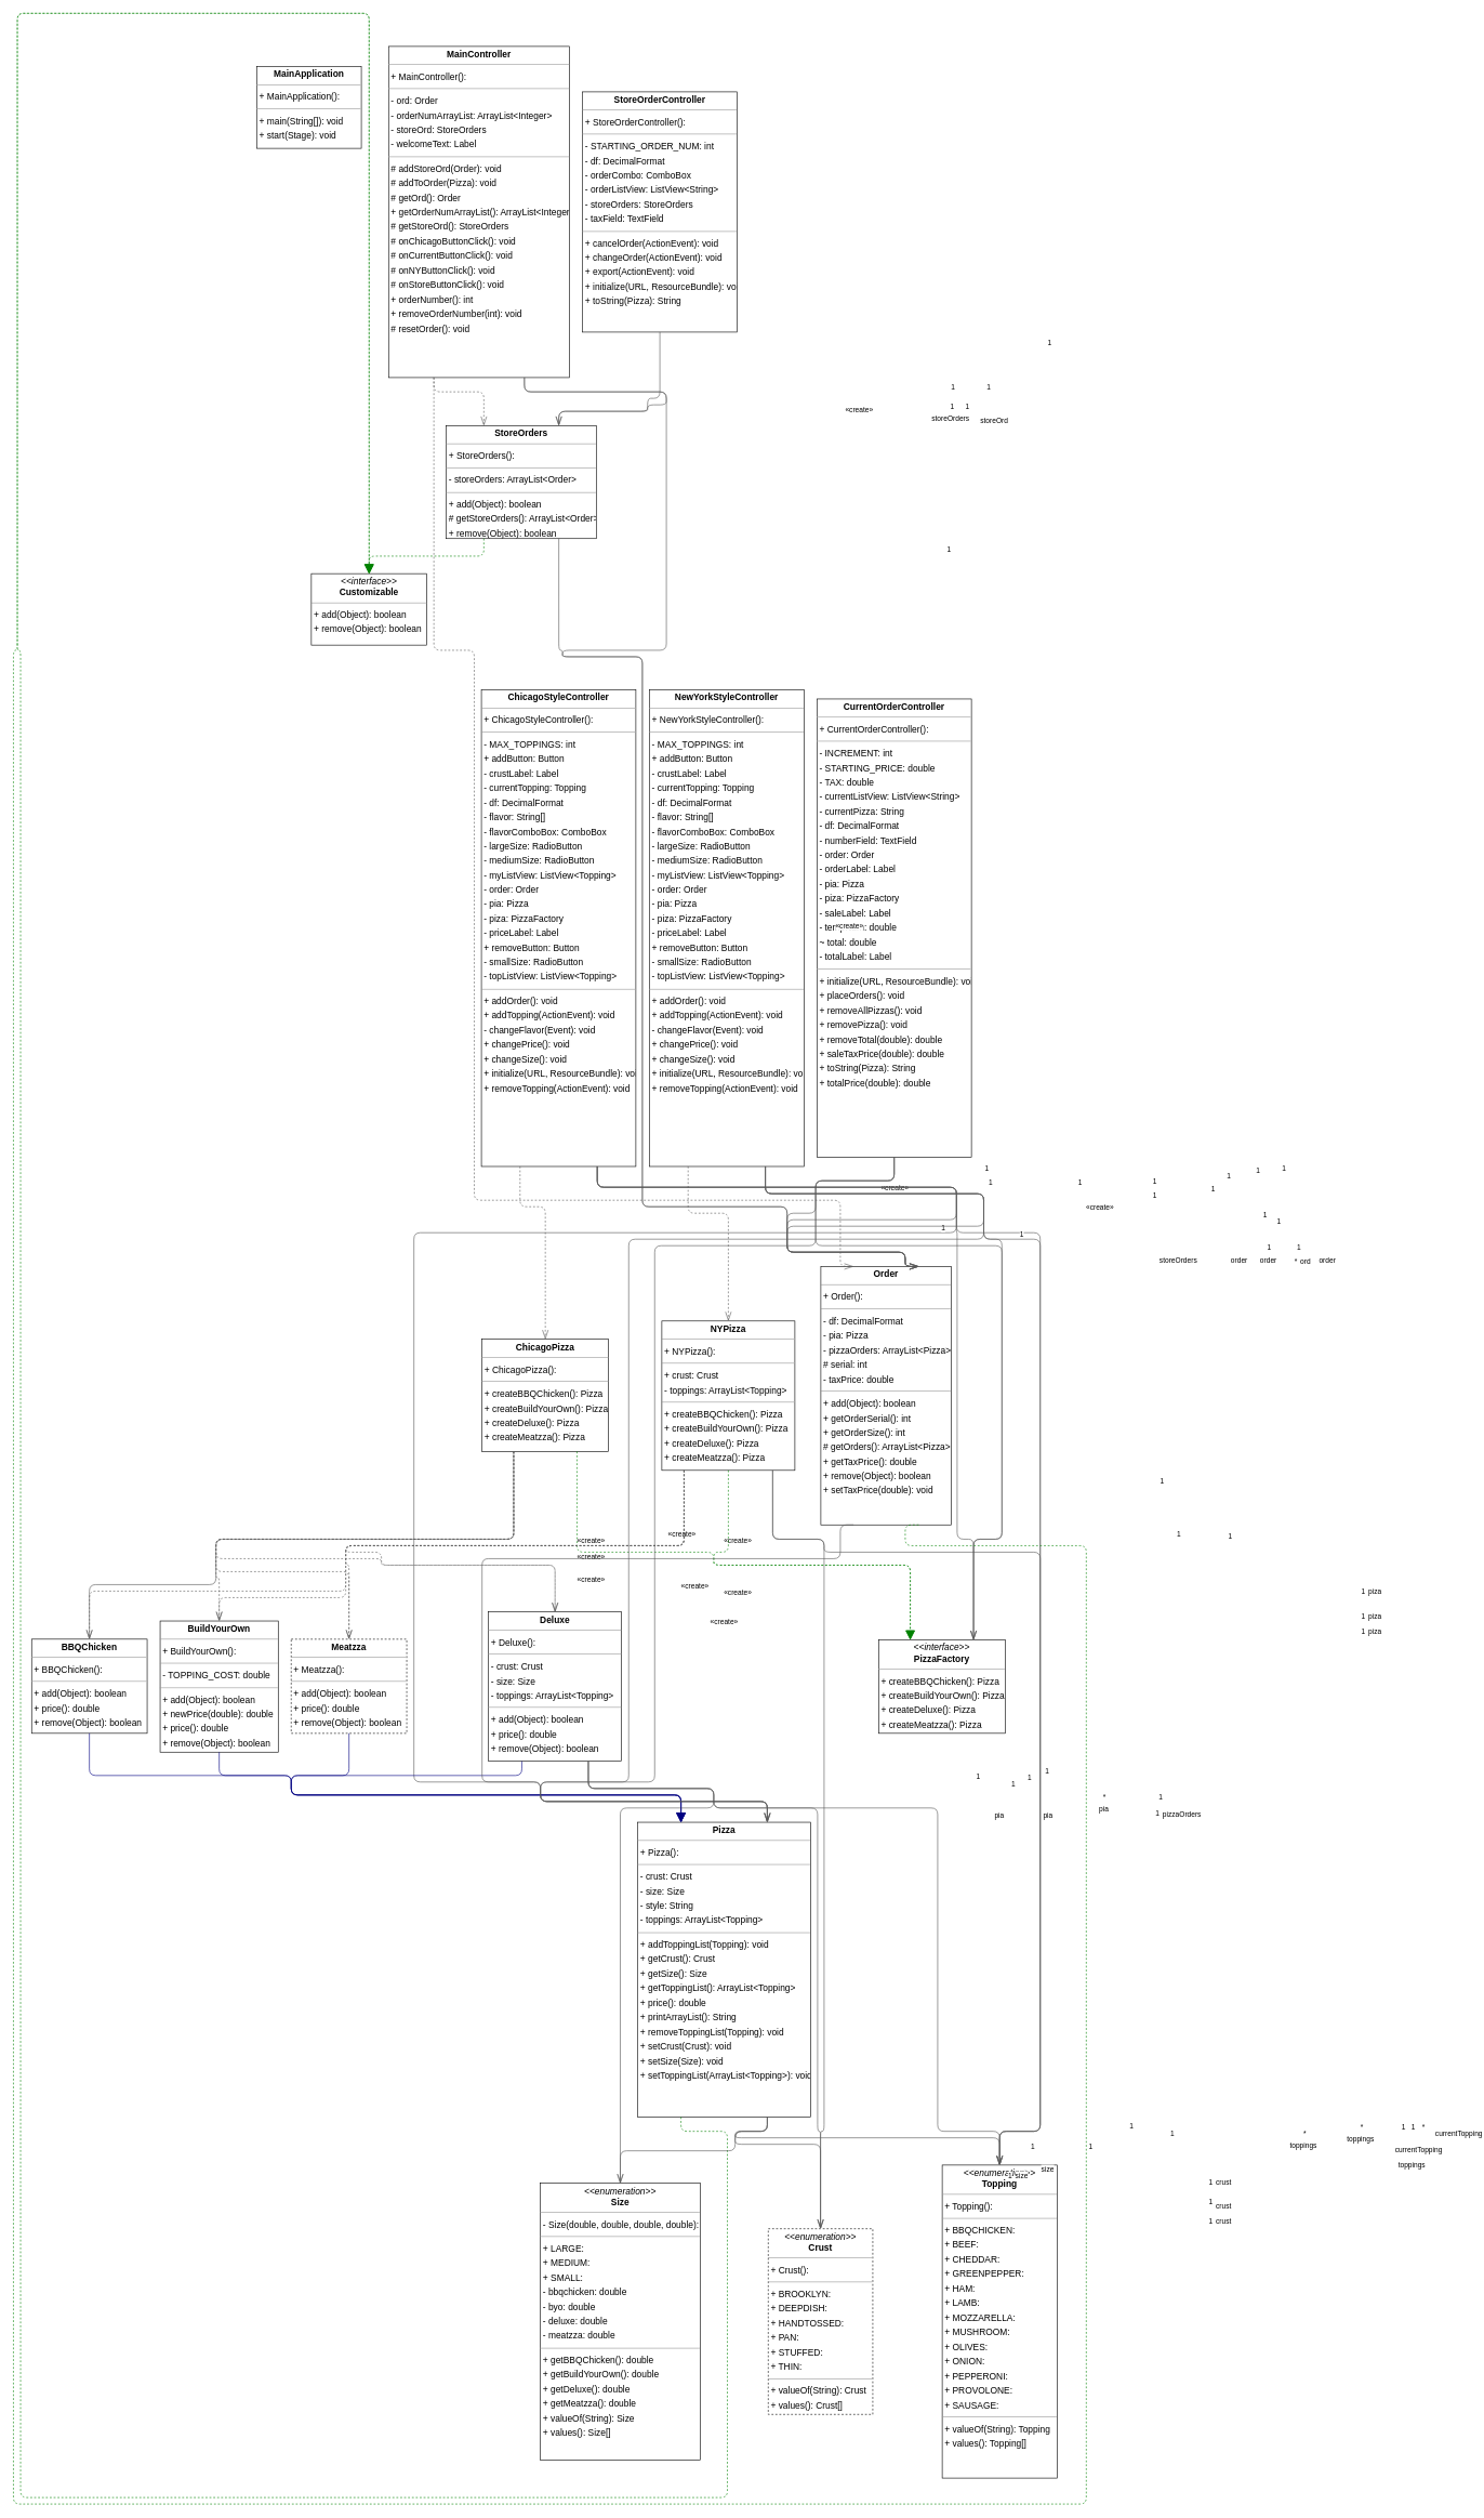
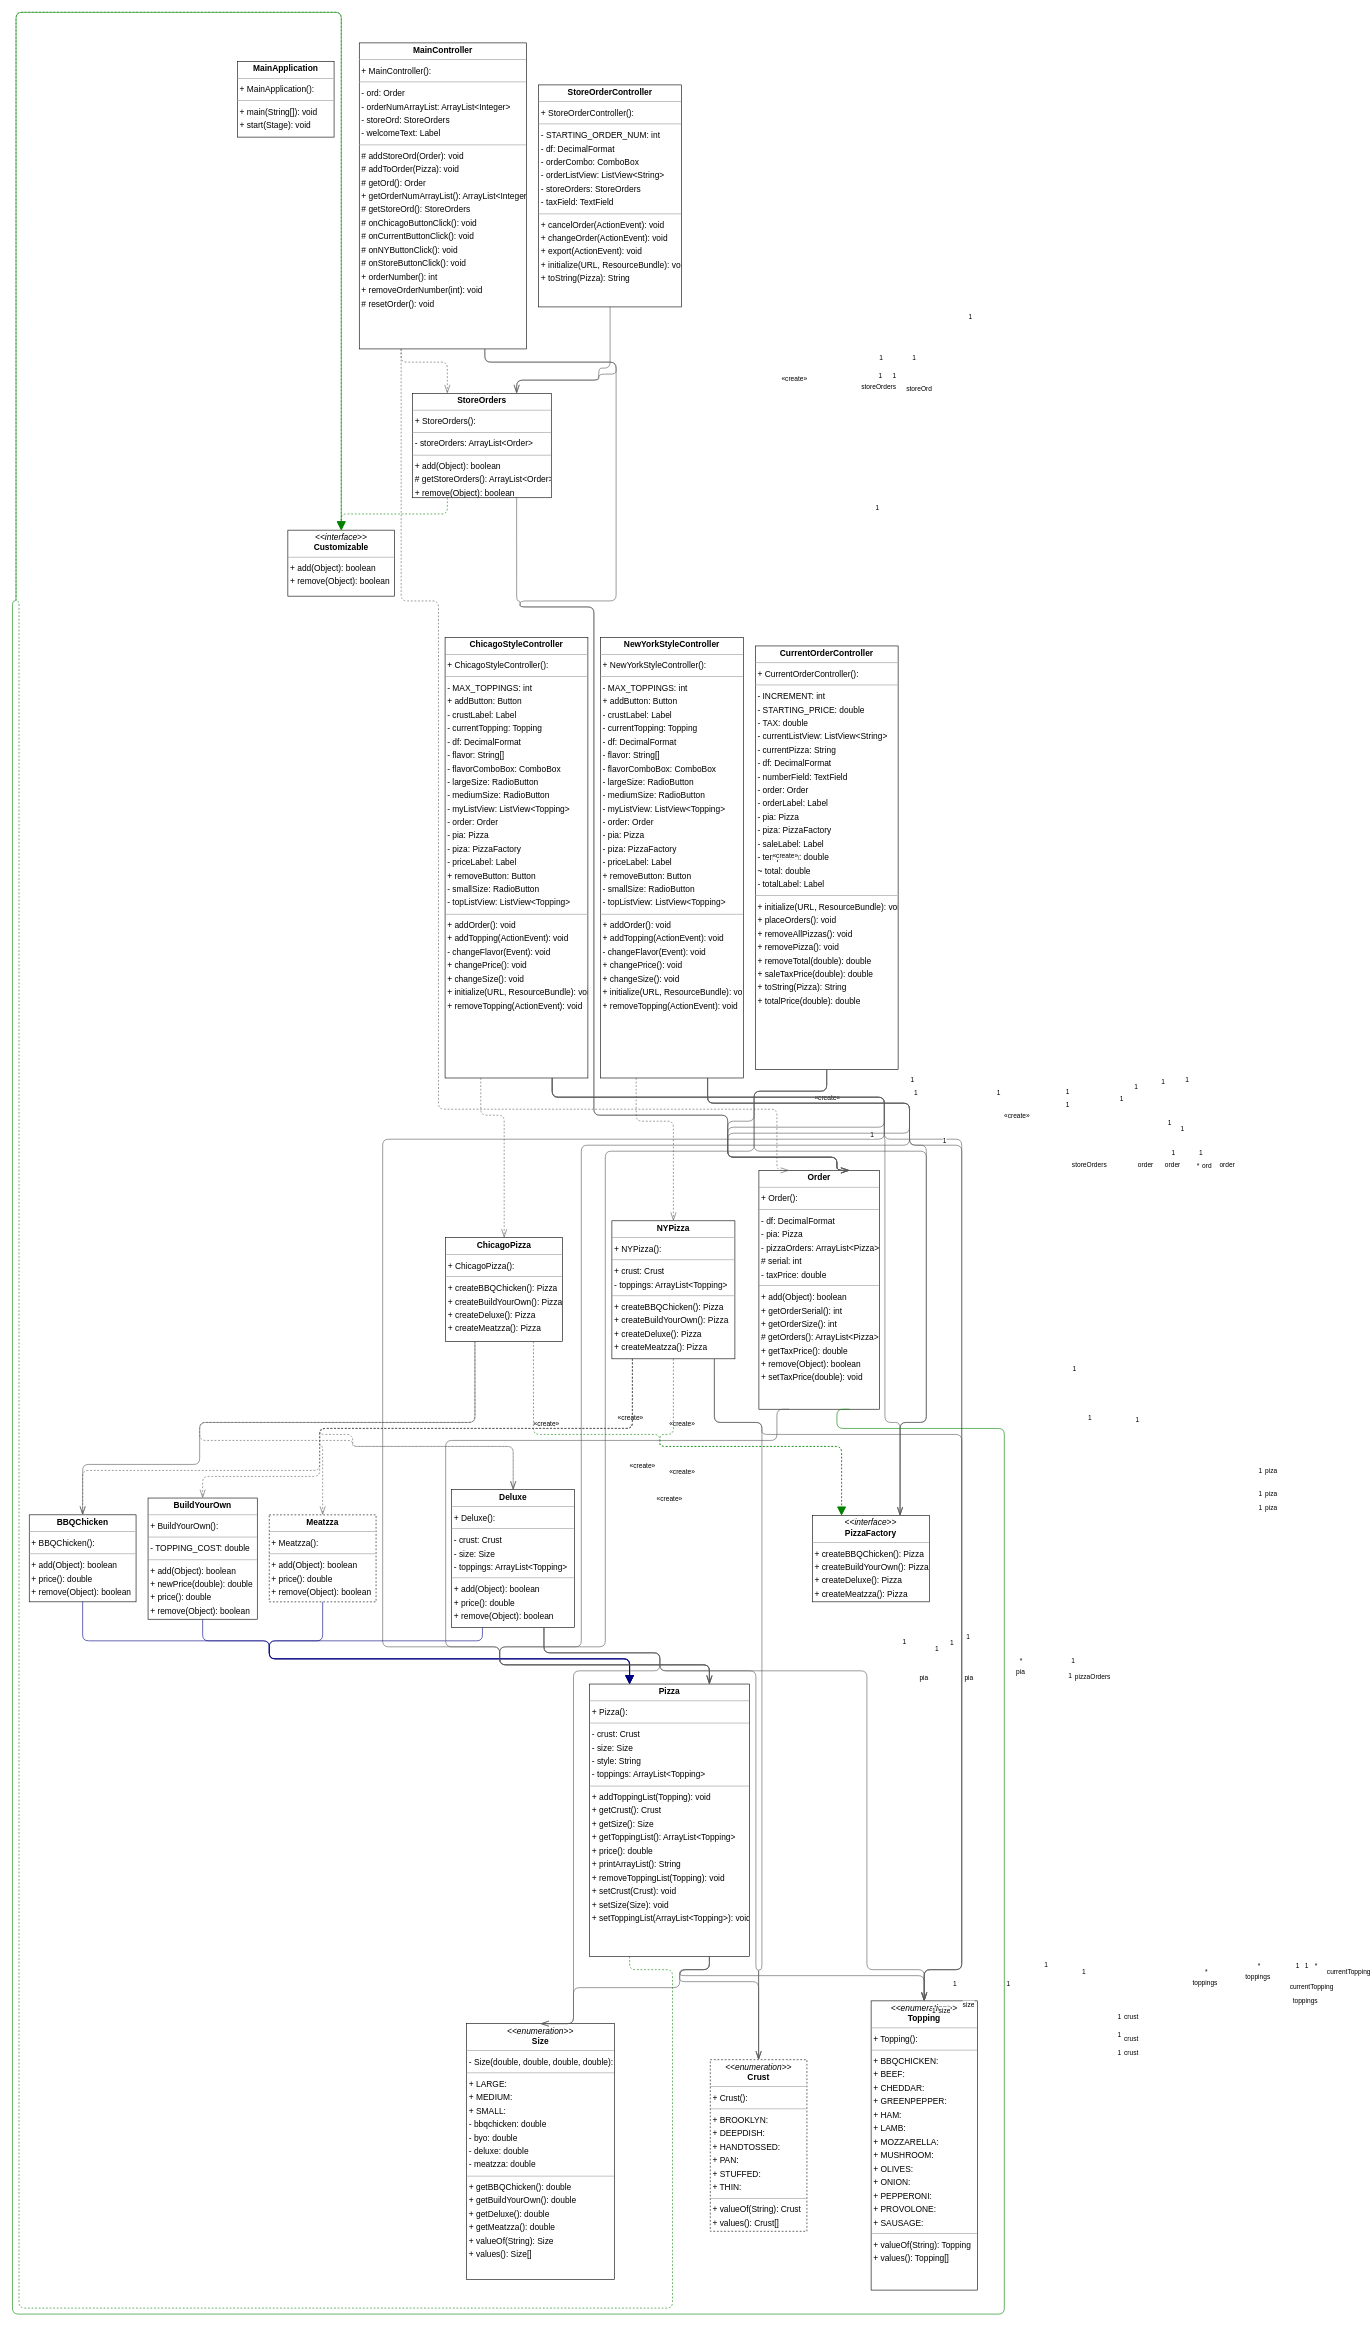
- <mxCell id="30" value="" style="html=1;rounded=1;edgeStyle=orthogonalEdgeStyle;dashed=1;startArrow=none;endArrow=openThin;endSize=12;strokeColor=#595959;exitX=0.250;exitY=1.000;exitDx=0;exitDy=0;entryX=0.500;entryY=0.000;entryDx=0;entryDy=0;" parent="1" source="4" target="12" edge="1"><mxGeometry width="50" height="50" relative="1" as="geometry"><Array as="points"><mxPoint x="790" y="2370" /><mxPoint x="332" y="2370" /><mxPoint x="332" y="2420" /><mxPoint x="537" y="2420" /></Array></mxGeometry></mxCell>
- <mxCell id="31" value="«create»" style="edgeLabel;resizable=0;html=1;align=left;verticalAlign=top;strokeColor=default;" parent="30" vertex="1" connectable="0"><mxGeometry x="887" y="2384" as="geometry" /></mxCell>
- <mxCell id="26" value="" style="html=1;rounded=1;edgeStyle=orthogonalEdgeStyle;dashed=1;startArrow=none;endArrow=openThin;endSize=12;strokeColor=#595959;exitX=0.250;exitY=1.000;exitDx=0;exitDy=0;entryX=0.500;entryY=0.000;entryDx=0;entryDy=0;" parent="1" source="4" target="3" edge="1"><mxGeometry width="50" height="50" relative="1" as="geometry"><Array as="points"><mxPoint x="790" y="2370" /><mxPoint x="332" y="2370" /><mxPoint x="332" y="2430" /><mxPoint x="337" y="2430" /></Array></mxGeometry></mxCell>
- <mxCell id="27" value="«create»" style="edgeLabel;resizable=0;html=1;align=left;verticalAlign=top;strokeColor=default;" parent="26" vertex="1" connectable="0"><mxGeometry x="887" y="2419" as="geometry" /></mxCell>
- <mxCell id="18" value="&lt;p style=&quot;margin:0px;margin-top:4px;text-align:center;&quot;&gt;&lt;i&gt;&amp;lt;&amp;lt;enumeration&amp;gt;&amp;gt;&lt;/i&gt;&lt;br/&gt;&lt;b&gt;Size&lt;/b&gt;&lt;/p&gt;&lt;hr size=&quot;1&quot;/&gt;&lt;p style=&quot;margin:0 0 0 4px;line-height:1.6;&quot;&gt;- Size(double, double, double, double): &lt;/p&gt;&lt;hr size=&quot;1&quot;/&gt;&lt;p style=&quot;margin:0 0 0 4px;line-height:1.6;&quot;&gt;+ LARGE: &lt;br/&gt;+ MEDIUM: &lt;br/&gt;+ SMALL: &lt;br/&gt;- bbqchicken: double&lt;br/&gt;- byo: double&lt;br/&gt;- deluxe: double&lt;br/&gt;- meatzza: double&lt;/p&gt;&lt;hr size=&quot;1&quot;/&gt;&lt;p style=&quot;margin:0 0 0 4px;line-height:1.6;&quot;&gt;+ getBBQChicken(): double&lt;br/&gt;+ getBuildYourOwn(): double&lt;br/&gt;+ getDeluxe(): double&lt;br/&gt;+ getMeatzza(): double&lt;br/&gt;+ valueOf(String): Size&lt;br/&gt;+ values(): Size[]&lt;/p&gt;" style="verticalAlign=top;align=left;overflow=fill;fontSize=14;fontFamily=Helvetica;html=1;rounded=0;shadow=0;comic=0;labelBackgroundColor=none;strokeWidth=1;" parent="1" vertex="1"><mxGeometry x="832" y="3362" width="246" height="426" as="geometry" /></mxCell>
+ <mxCell id="18" value="&lt;p style=&quot;margin:0px;margin-top:4px;text-align:center;&quot;&gt;&lt;i&gt;&amp;lt;&amp;lt;enumeration&amp;gt;&amp;gt;&lt;/i&gt;&lt;br/&gt;&lt;b&gt;Size&lt;/b&gt;&lt;/p&gt;&lt;hr size=&quot;1&quot;/&gt;&lt;p style=&quot;margin:0 0 0 4px;line-height:1.6;&quot;&gt;- Size(double, double, double, double): &lt;/p&gt;&lt;hr size=&quot;1&quot;/&gt;&lt;p style=&quot;margin:0 0 0 4px;line-height:1.6;&quot;&gt;+ LARGE: &lt;br/&gt;+ MEDIUM: &lt;br/&gt;+ SMALL: &lt;br/&gt;- bbqchicken: double&lt;br/&gt;- byo: double&lt;br/&gt;- deluxe: double&lt;br/&gt;- meatzza: double&lt;/p&gt;&lt;hr size=&quot;1&quot;/&gt;&lt;p style=&quot;margin:0 0 0 4px;line-height:1.6;&quot;&gt;+ getBBQChicken(): double&lt;br/&gt;+ getBuildYourOwn(): double&lt;br/&gt;+ getDeluxe(): double&lt;br/&gt;+ getMeatzza(): double&lt;br/&gt;+ valueOf(String): Size&lt;br/&gt;+ values(): Size[]&lt;/p&gt;" style="verticalAlign=top;align=left;overflow=fill;fontSize=14;fontFamily=Helvetica;html=1;rounded=0;shadow=0;comic=0;labelBackgroundColor=none;strokeWidth=1;" parent="1" vertex="1"><mxGeometry x="777" y="3372" width="246" height="426" as="geometry" /></mxCell>
- <mxCell id="124" value="" style="html=1;rounded=1;edgeStyle=orthogonalEdgeStyle;dashed=1;startArrow=none;endArrow=block;endSize=12;strokeColor=#008200;exitX=0.750;exitY=1.000;exitDx=0;exitDy=0;entryX=0.500;entryY=0.000;entryDx=0;entryDy=0;" parent="1" source="15" target="8" edge="1"><mxGeometry width="50" height="50" relative="1" as="geometry"><Array as="points"><mxPoint x="1394" y="2380" /><mxPoint x="1673" y="2380" /><mxPoint x="1673" y="3856" /><mxPoint x="20" y="3856" /><mxPoint x="20" y="1001" /><mxPoint x="26" y="1001" /><mxPoint x="26" y="20" /><mxPoint x="568" y="20" /></Array></mxGeometry></mxCell>
+ <mxCell id="124" value="" style="html=1;rounded=1;edgeStyle=orthogonalEdgeStyle;dashed=0;startArrow=none;endArrow=block;endSize=12;strokeColor=#008200;exitX=0.750;exitY=1.000;exitDx=0;exitDy=0;entryX=0.500;entryY=0.000;entryDx=0;entryDy=0;" parent="1" source="15" target="8" edge="1"><mxGeometry width="50" height="50" relative="1" as="geometry"><Array as="points"><mxPoint x="1394" y="2380" /><mxPoint x="1673" y="2380" /><mxPoint x="1673" y="3856" /><mxPoint x="20" y="3856" /><mxPoint x="20" y="1001" /><mxPoint x="26" y="1001" /><mxPoint x="26" y="20" /><mxPoint x="568" y="20" /></Array></mxGeometry></mxCell>
